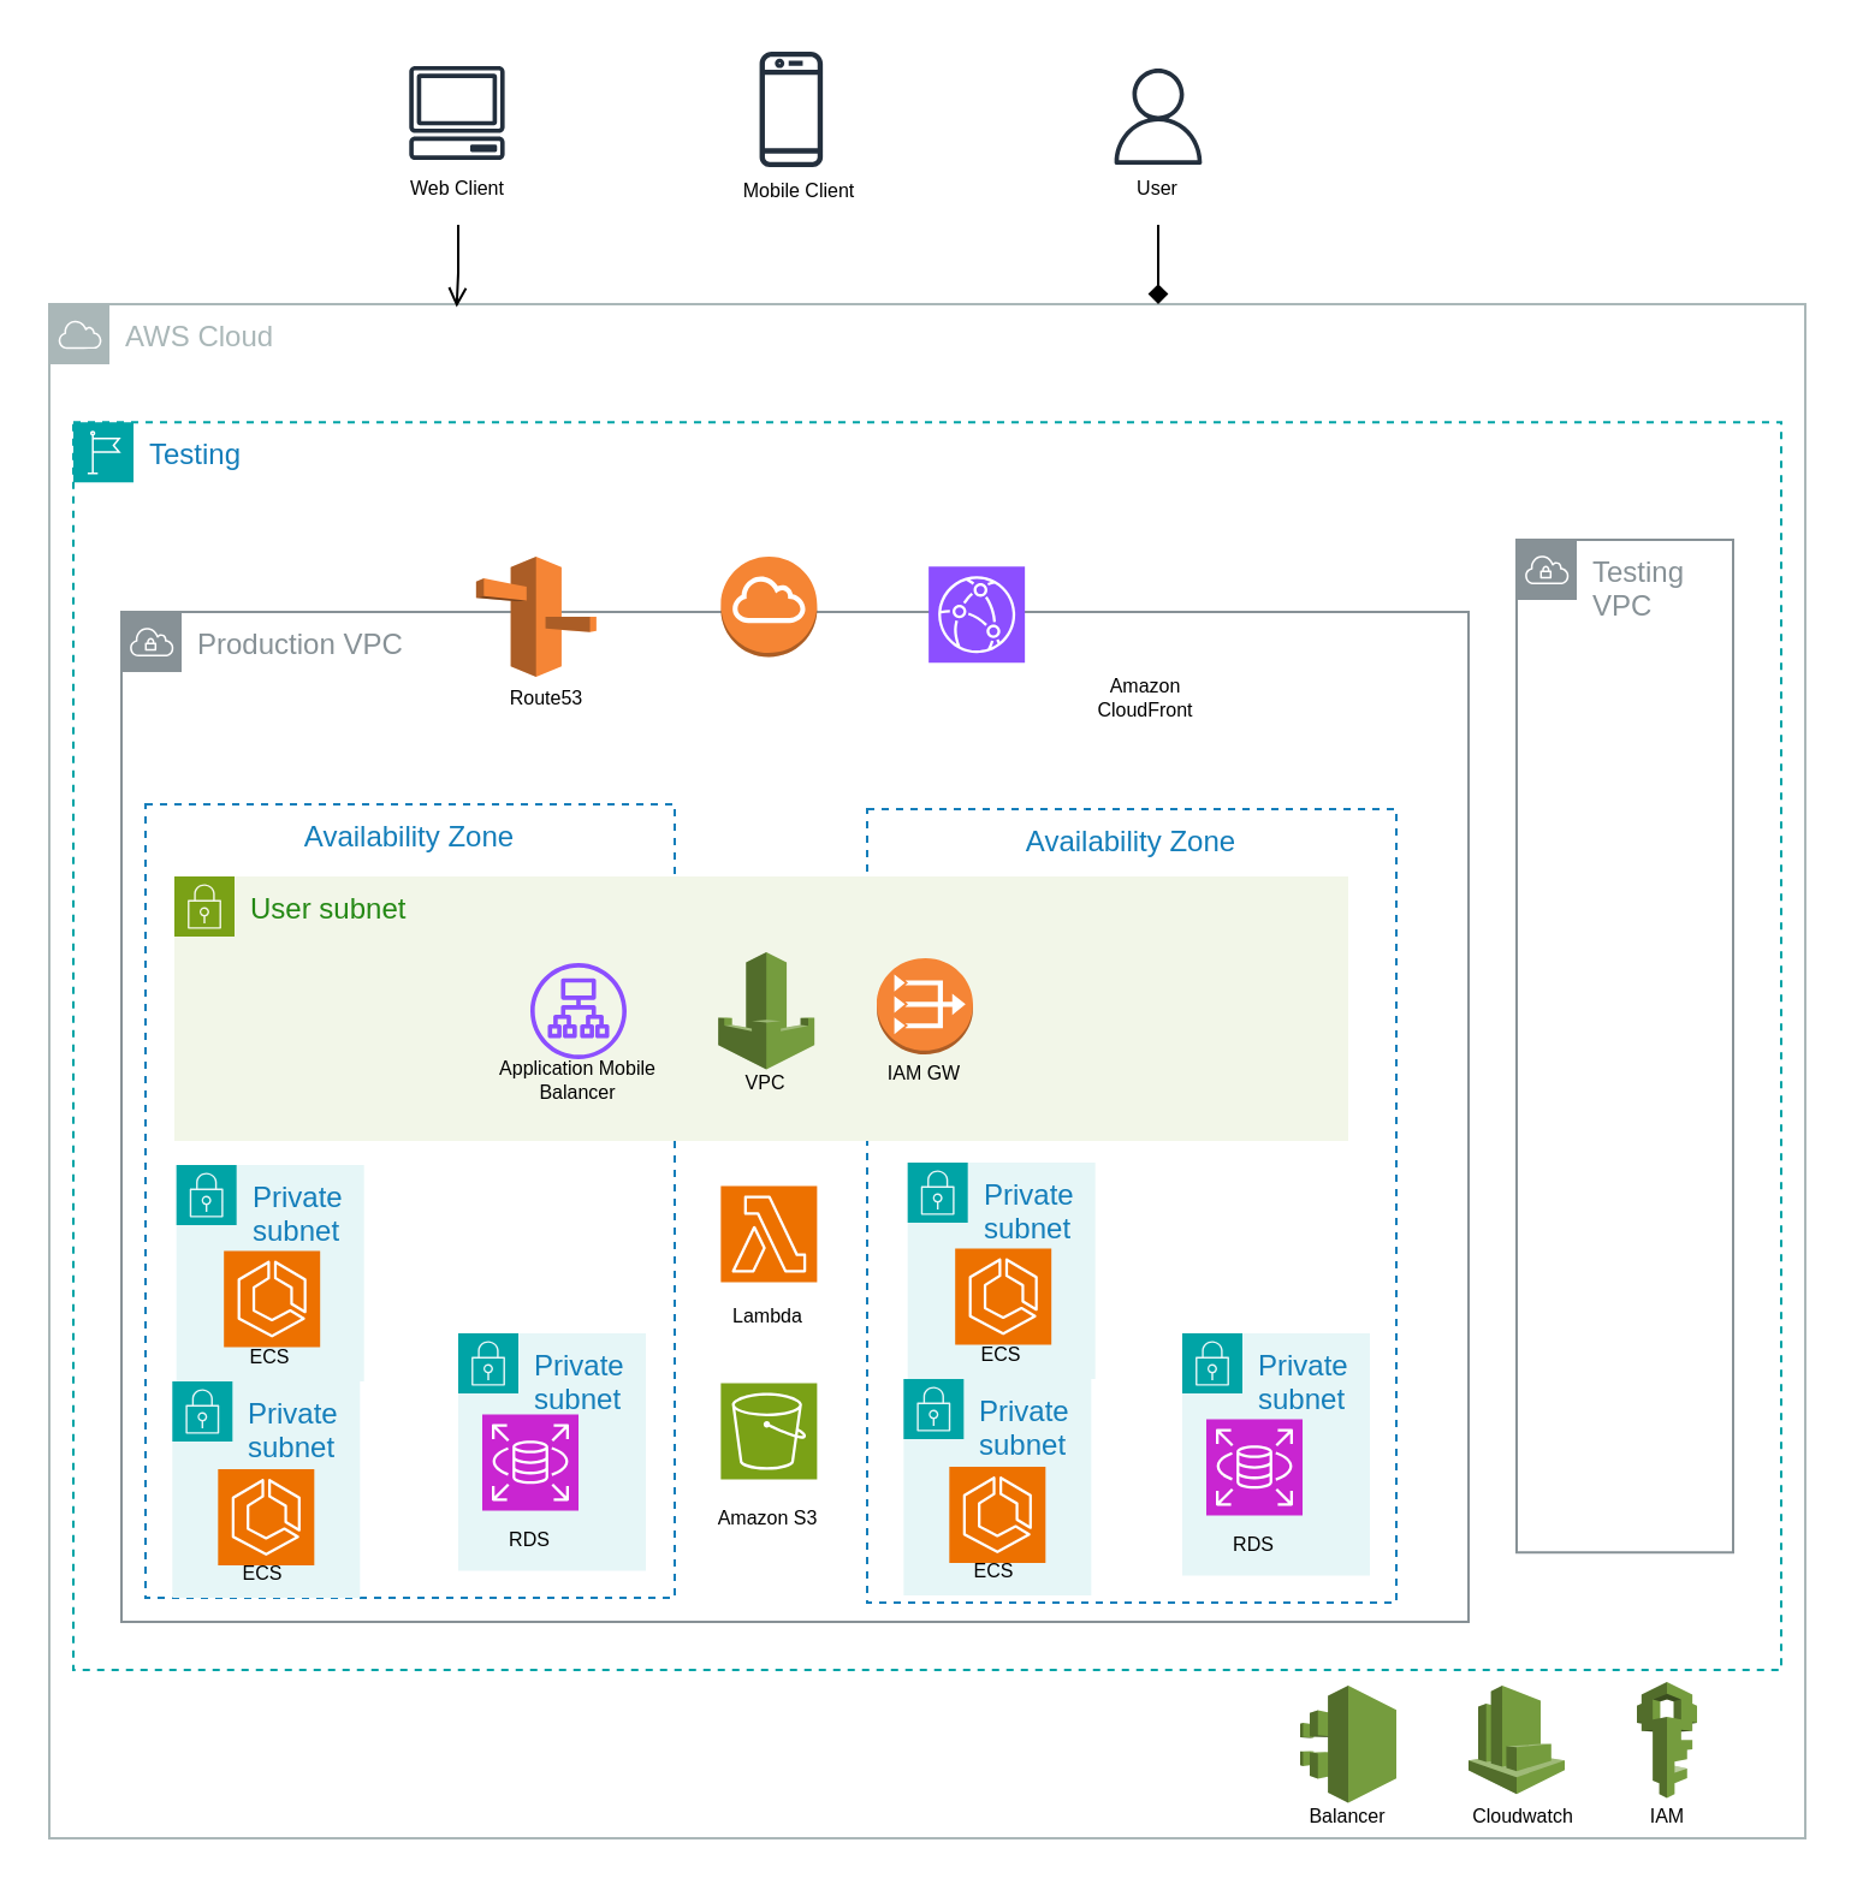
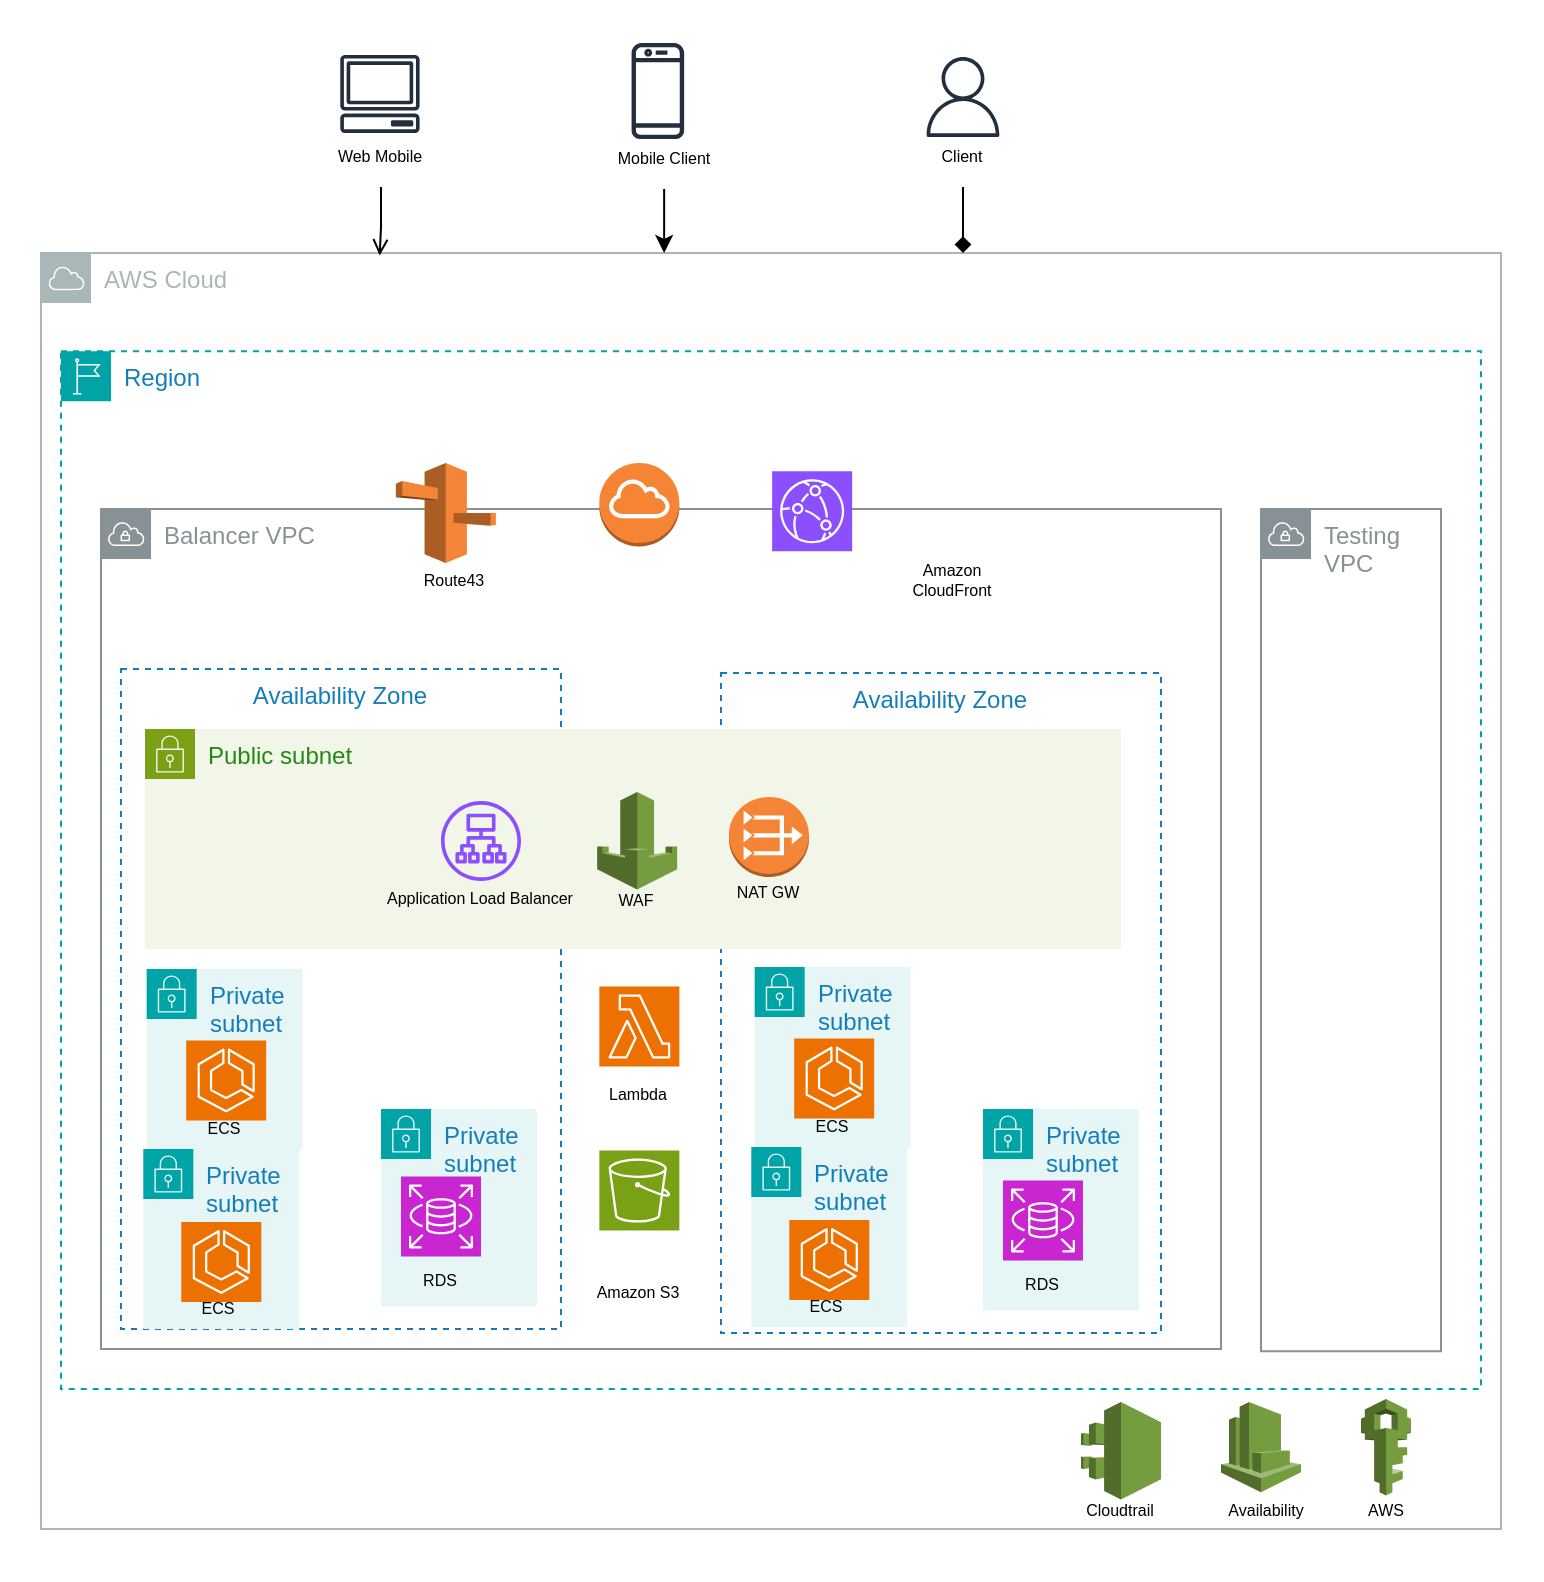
- <mxCell id="9" value="Web Client" style="text;html=1;align=center;verticalAlign=middle;whiteSpace=wrap;rounded=0;fontSize=8;" parent="1" vertex="1"><mxGeometry x="160" y="63" width="60" height="30" as="geometry" /></mxCell>
+ <mxCell id="9" value="Web Mobile" style="text;html=1;align=center;verticalAlign=middle;whiteSpace=wrap;rounded=0;fontSize=8;" parent="1" vertex="1"><mxGeometry x="160" y="63" width="60" height="30" as="geometry" /></mxCell>
- <mxCell id="13" value="User" style="text;html=1;align=center;verticalAlign=middle;whiteSpace=wrap;rounded=0;fontSize=8;" parent="1" vertex="1"><mxGeometry x="451" y="63" width="60" height="30" as="geometry" /></mxCell>
+ <mxCell id="13" value="Client" style="text;html=1;align=center;verticalAlign=middle;whiteSpace=wrap;rounded=0;fontSize=8;" parent="1" vertex="1"><mxGeometry x="451" y="63" width="60" height="30" as="geometry" /></mxCell>
+ <mxCell id="10" style="edgeStyle=orthogonalEdgeStyle;rounded=0;orthogonalLoop=1;jettySize=auto;html=1;" parent="1" source="11" target="5" edge="1"><mxGeometry relative="1" as="geometry"><Array as="points"><mxPoint x="332" y="134" /><mxPoint x="332" y="134" /></Array></mxGeometry></mxCell>
- <mxCell id="37" value="Testing" style="points=[[0,0],[0.25,0],[0.5,0],[0.75,0],[1,0],[1,0.25],[1,0.5],[1,0.75],[1,1],[0.75,1],[0.5,1],[0.25,1],[0,1],[0,0.75],[0,0.5],[0,0.25]];outlineConnect=0;gradientColor=none;html=1;whiteSpace=wrap;fontSize=12;fontStyle=0;container=1;pointerEvents=0;collapsible=0;recursiveResize=0;shape=mxgraph.aws4.group;grIcon=mxgraph.aws4.group_region;strokeColor=#00A4A6;fillColor=none;verticalAlign=top;align=left;spacingLeft=30;fontColor=#147EBA;dashed=1;" parent="1" vertex="1"><mxGeometry x="30" y="175.13" width="710" height="518.87" as="geometry" /></mxCell>
+ <mxCell id="37" value="Region" style="points=[[0,0],[0.25,0],[0.5,0],[0.75,0],[1,0],[1,0.25],[1,0.5],[1,0.75],[1,1],[0.75,1],[0.5,1],[0.25,1],[0,1],[0,0.75],[0,0.5],[0,0.25]];outlineConnect=0;gradientColor=none;html=1;whiteSpace=wrap;fontSize=12;fontStyle=0;container=1;pointerEvents=0;collapsible=0;recursiveResize=0;shape=mxgraph.aws4.group;grIcon=mxgraph.aws4.group_region;strokeColor=#00A4A6;fillColor=none;verticalAlign=top;align=left;spacingLeft=30;fontColor=#147EBA;dashed=1;" parent="1" vertex="1"><mxGeometry x="30" y="175.13" width="710" height="518.87" as="geometry" /></mxCell>
- <mxCell id="4" value="Production VPC" style="sketch=0;outlineConnect=0;gradientColor=none;html=1;whiteSpace=wrap;fontSize=12;fontStyle=0;shape=mxgraph.aws4.group;grIcon=mxgraph.aws4.group_vpc;strokeColor=#879196;fillColor=none;verticalAlign=top;align=left;spacingLeft=30;fontColor=#879196;dashed=0;" parent="1" vertex="1"><mxGeometry x="50" y="254" width="560" height="420" as="geometry" /></mxCell>
+ <mxCell id="4" value="Balancer VPC" style="sketch=0;outlineConnect=0;gradientColor=none;html=1;whiteSpace=wrap;fontSize=12;fontStyle=0;shape=mxgraph.aws4.group;grIcon=mxgraph.aws4.group_vpc;strokeColor=#879196;fillColor=none;verticalAlign=top;align=left;spacingLeft=30;fontColor=#879196;dashed=0;" parent="1" vertex="1"><mxGeometry x="50" y="254" width="560" height="420" as="geometry" /></mxCell>
- <mxCell id="21" value="Route53" style="text;html=1;align=center;verticalAlign=middle;whiteSpace=wrap;rounded=0;fontSize=8;" parent="1" vertex="1"><mxGeometry x="197.43" y="275" width="60" height="30" as="geometry" /></mxCell>
+ <mxCell id="21" value="Route43" style="text;html=1;align=center;verticalAlign=middle;whiteSpace=wrap;rounded=0;fontSize=8;" parent="1" vertex="1"><mxGeometry x="197.43" y="275" width="60" height="30" as="geometry" /></mxCell>
- <mxCell id="14" value="User subnet" style="points=[[0,0],[0.25,0],[0.5,0],[0.75,0],[1,0],[1,0.25],[1,0.5],[1,0.75],[1,1],[0.75,1],[0.5,1],[0.25,1],[0,1],[0,0.75],[0,0.5],[0,0.25]];outlineConnect=0;gradientColor=none;html=1;whiteSpace=wrap;fontSize=12;fontStyle=0;container=1;pointerEvents=0;collapsible=0;recursiveResize=0;shape=mxgraph.aws4.group;grIcon=mxgraph.aws4.group_security_group;grStroke=0;strokeColor=#7AA116;fillColor=#F2F6E8;verticalAlign=top;align=left;spacingLeft=30;fontColor=#248814;dashed=0;" parent="1" vertex="1"><mxGeometry x="72" y="364" width="488" height="110" as="geometry" /></mxCell>
+ <mxCell id="14" value="Public subnet" style="points=[[0,0],[0.25,0],[0.5,0],[0.75,0],[1,0],[1,0.25],[1,0.5],[1,0.75],[1,1],[0.75,1],[0.5,1],[0.25,1],[0,1],[0,0.75],[0,0.5],[0,0.25]];outlineConnect=0;gradientColor=none;html=1;whiteSpace=wrap;fontSize=12;fontStyle=0;container=1;pointerEvents=0;collapsible=0;recursiveResize=0;shape=mxgraph.aws4.group;grIcon=mxgraph.aws4.group_security_group;grStroke=0;strokeColor=#7AA116;fillColor=#F2F6E8;verticalAlign=top;align=left;spacingLeft=30;fontColor=#248814;dashed=0;" parent="1" vertex="1"><mxGeometry x="72" y="364" width="488" height="110" as="geometry" /></mxCell>
- <mxCell id="38" value="Testing VPC" style="sketch=0;outlineConnect=0;gradientColor=none;html=1;whiteSpace=wrap;fontSize=12;fontStyle=0;shape=mxgraph.aws4.group;grIcon=mxgraph.aws4.group_vpc;strokeColor=#879196;fillColor=none;verticalAlign=top;align=left;spacingLeft=30;fontColor=#879196;dashed=0;" parent="37" vertex="1"><mxGeometry x="600" y="48.87" width="90" height="421.13" as="geometry" /></mxCell>
+ <mxCell id="38" value="Testing VPC" style="sketch=0;outlineConnect=0;gradientColor=none;html=1;whiteSpace=wrap;fontSize=12;fontStyle=0;shape=mxgraph.aws4.group;grIcon=mxgraph.aws4.group_vpc;strokeColor=#879196;fillColor=none;verticalAlign=top;align=left;spacingLeft=30;fontColor=#879196;dashed=0;" parent="37" vertex="1"><mxGeometry x="600" y="78.87" width="90" height="421.13" as="geometry" /></mxCell>
- <mxCell id="17" value="IAM GW" style="text;html=1;align=center;verticalAlign=middle;whiteSpace=wrap;rounded=0;fontSize=8;" parent="14" vertex="1"><mxGeometry x="282" y="67" width="60" height="30" as="geometry" /></mxCell>
+ <mxCell id="17" value="NAT GW" style="text;html=1;align=center;verticalAlign=middle;whiteSpace=wrap;rounded=0;fontSize=8;" parent="14" vertex="1"><mxGeometry x="282" y="67" width="60" height="30" as="geometry" /></mxCell>
- <mxCell id="15" value="Application Mobile Balancer" style="text;html=1;align=center;verticalAlign=middle;whiteSpace=wrap;rounded=0;fontSize=8;" parent="14" vertex="1"><mxGeometry x="118" y="70" width="100" height="30" as="geometry" /></mxCell>
+ <mxCell id="15" value="Application Load Balancer" style="text;html=1;align=center;verticalAlign=middle;whiteSpace=wrap;rounded=0;fontSize=8;" parent="14" vertex="1"><mxGeometry x="118" y="70" width="100" height="30" as="geometry" /></mxCell>
- <mxCell id="50" value="&lt;font style=&quot;font-size: 8px;&quot;&gt;VPC&lt;/font&gt;" style="text;html=1;align=center;verticalAlign=middle;whiteSpace=wrap;rounded=0;" vertex="1" parent="1"><mxGeometry x="288.09" y="434" width="60" height="30" as="geometry" /></mxCell>
+ <mxCell id="50" value="&lt;font style=&quot;font-size: 8px;&quot;&gt;WAF&lt;/font&gt;" style="text;html=1;align=center;verticalAlign=middle;whiteSpace=wrap;rounded=0;" vertex="1" parent="1"><mxGeometry x="288.09" y="434" width="60" height="30" as="geometry" /></mxCell>
- <mxCell id="34" value="&lt;font style=&quot;font-size: 8px;&quot;&gt;Amazon S3&lt;/font&gt;" style="text;html=1;align=center;verticalAlign=middle;whiteSpace=wrap;rounded=0;" parent="1" vertex="1"><mxGeometry x="289.18" y="614.75" width="60" height="30" as="geometry" /></mxCell>
+ <mxCell id="34" value="&lt;font style=&quot;font-size: 8px;&quot;&gt;Amazon S3&lt;/font&gt;" style="text;html=1;align=center;verticalAlign=middle;whiteSpace=wrap;rounded=0;" parent="1" vertex="1"><mxGeometry x="289.18" y="629.75" width="60" height="30" as="geometry" /></mxCell>
- <mxCell id="56" value="&lt;font style=&quot;font-size: 8px;&quot;&gt;Balancer&lt;/font&gt;" style="text;html=1;align=center;verticalAlign=middle;whiteSpace=wrap;rounded=0;" vertex="1" parent="1"><mxGeometry x="530" y="739" width="60" height="30" as="geometry" /></mxCell>
+ <mxCell id="56" value="&lt;font style=&quot;font-size: 8px;&quot;&gt;Cloudtrail&lt;/font&gt;" style="text;html=1;align=center;verticalAlign=middle;whiteSpace=wrap;rounded=0;" vertex="1" parent="1"><mxGeometry x="530" y="739" width="60" height="30" as="geometry" /></mxCell>
- <mxCell id="54" value="&lt;font style=&quot;font-size: 8px;&quot;&gt;Cloudwatch&lt;/font&gt;" style="text;html=1;align=center;verticalAlign=middle;whiteSpace=wrap;rounded=0;" vertex="1" parent="1"><mxGeometry x="602.5" y="739" width="60" height="30" as="geometry" /></mxCell>
+ <mxCell id="54" value="&lt;font style=&quot;font-size: 8px;&quot;&gt;Availability&lt;/font&gt;" style="text;html=1;align=center;verticalAlign=middle;whiteSpace=wrap;rounded=0;" vertex="1" parent="1"><mxGeometry x="602.5" y="739" width="60" height="30" as="geometry" /></mxCell>
- <mxCell id="52" value="&lt;font style=&quot;font-size: 8px;&quot;&gt;IAM&lt;/font&gt;" style="text;html=1;align=center;verticalAlign=middle;whiteSpace=wrap;rounded=0;" vertex="1" parent="1"><mxGeometry x="662.5" y="739" width="60" height="30" as="geometry" /></mxCell>
+ <mxCell id="52" value="&lt;font style=&quot;font-size: 8px;&quot;&gt;AWS&lt;/font&gt;" style="text;html=1;align=center;verticalAlign=middle;whiteSpace=wrap;rounded=0;" vertex="1" parent="1"><mxGeometry x="662.5" y="739" width="60" height="30" as="geometry" /></mxCell>
